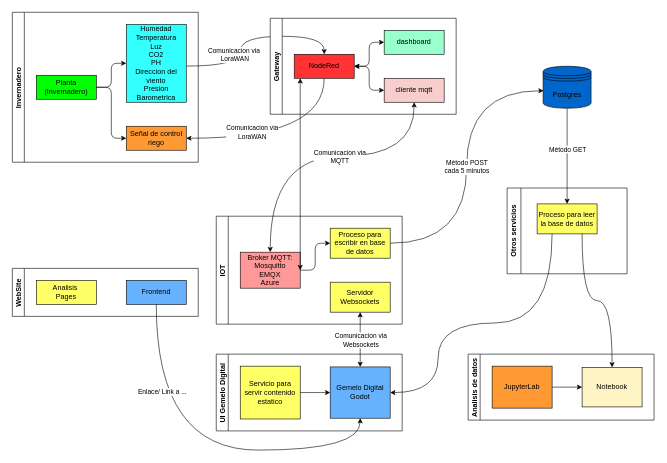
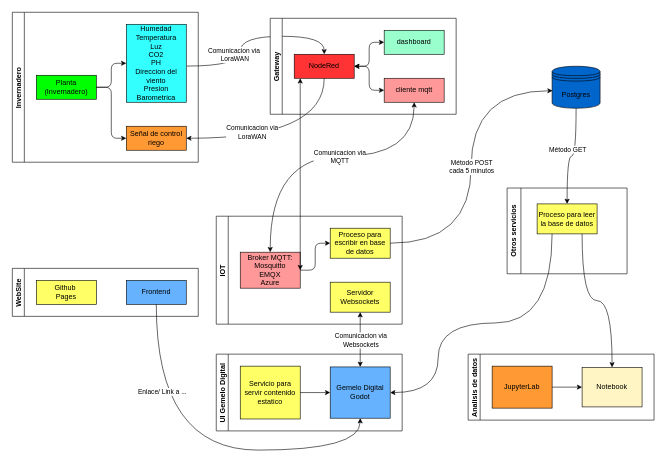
- <mxCell id="25" value="Postgres" style="shape=datastore;whiteSpace=wrap;html=1;fillColor=#0066CC;" vertex="1" parent="1"><mxGeometry x="905" y="110" width="80" height="70" as="geometry" /></mxCell>
+ <mxCell id="25" value="Postgres" style="shape=datastore;whiteSpace=wrap;html=1;fillColor=#0066CC;" vertex="1" parent="1"><mxGeometry x="920" y="110" width="80" height="70" as="geometry" /></mxCell>
- <mxCell id="14" value="cliente mqtt" style="whiteSpace=wrap;html=1;fillColor=#f8cecc;" vertex="1" parent="10"><mxGeometry x="190" y="100" width="100" height="40" as="geometry" /></mxCell>
+ <mxCell id="14" value="cliente mqtt" style="whiteSpace=wrap;html=1;fillColor=#FF9999;" vertex="1" parent="10"><mxGeometry x="190" y="100" width="100" height="40" as="geometry" /></mxCell>
- <mxCell id="33" value="Analisis&amp;nbsp;&lt;div&gt;Pages&lt;/div&gt;" style="whiteSpace=wrap;html=1;fillColor=#FFFF66;" vertex="1" parent="32"><mxGeometry x="40" y="20" width="100" height="40" as="geometry" /></mxCell>
+ <mxCell id="33" value="Github&amp;nbsp;&lt;div&gt;Pages&lt;/div&gt;" style="whiteSpace=wrap;html=1;fillColor=#FFFF66;" vertex="1" parent="32"><mxGeometry x="40" y="20" width="100" height="40" as="geometry" /></mxCell>
